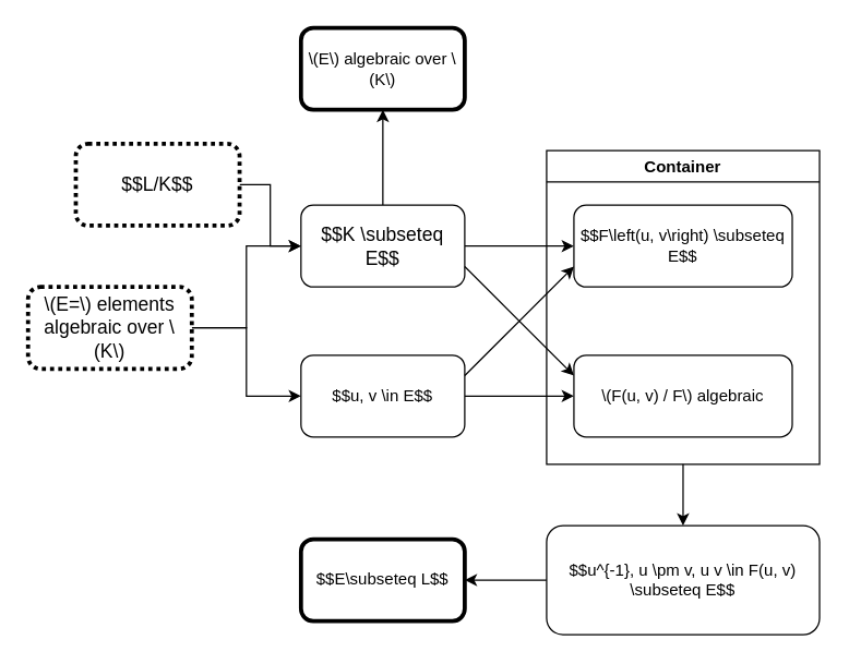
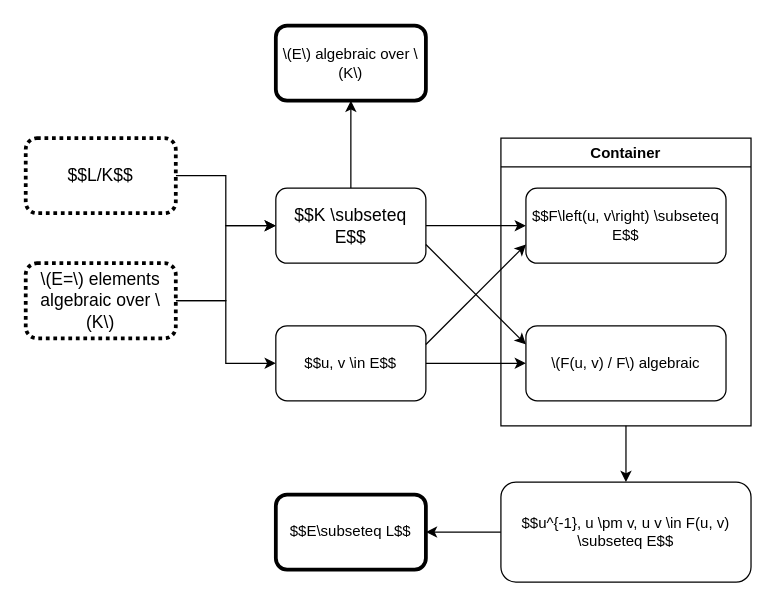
- <mxCell id="4" value="$$L/K$$" style="rounded=1;whiteSpace=wrap;html=1;strokeWidth=3;dashed=1;dashPattern=1 1;fontSize=14;" vertex="1" parent="1"><mxGeometry x="55" y="105" width="120" height="60" as="geometry" /></mxCell>
+ <mxCell id="4" value="$$L/K$$" style="rounded=1;whiteSpace=wrap;html=1;strokeWidth=3;dashed=1;dashPattern=1 1;fontSize=14;" vertex="1" parent="1"><mxGeometry x="20" y="110" width="120" height="60" as="geometry" /></mxCell>
